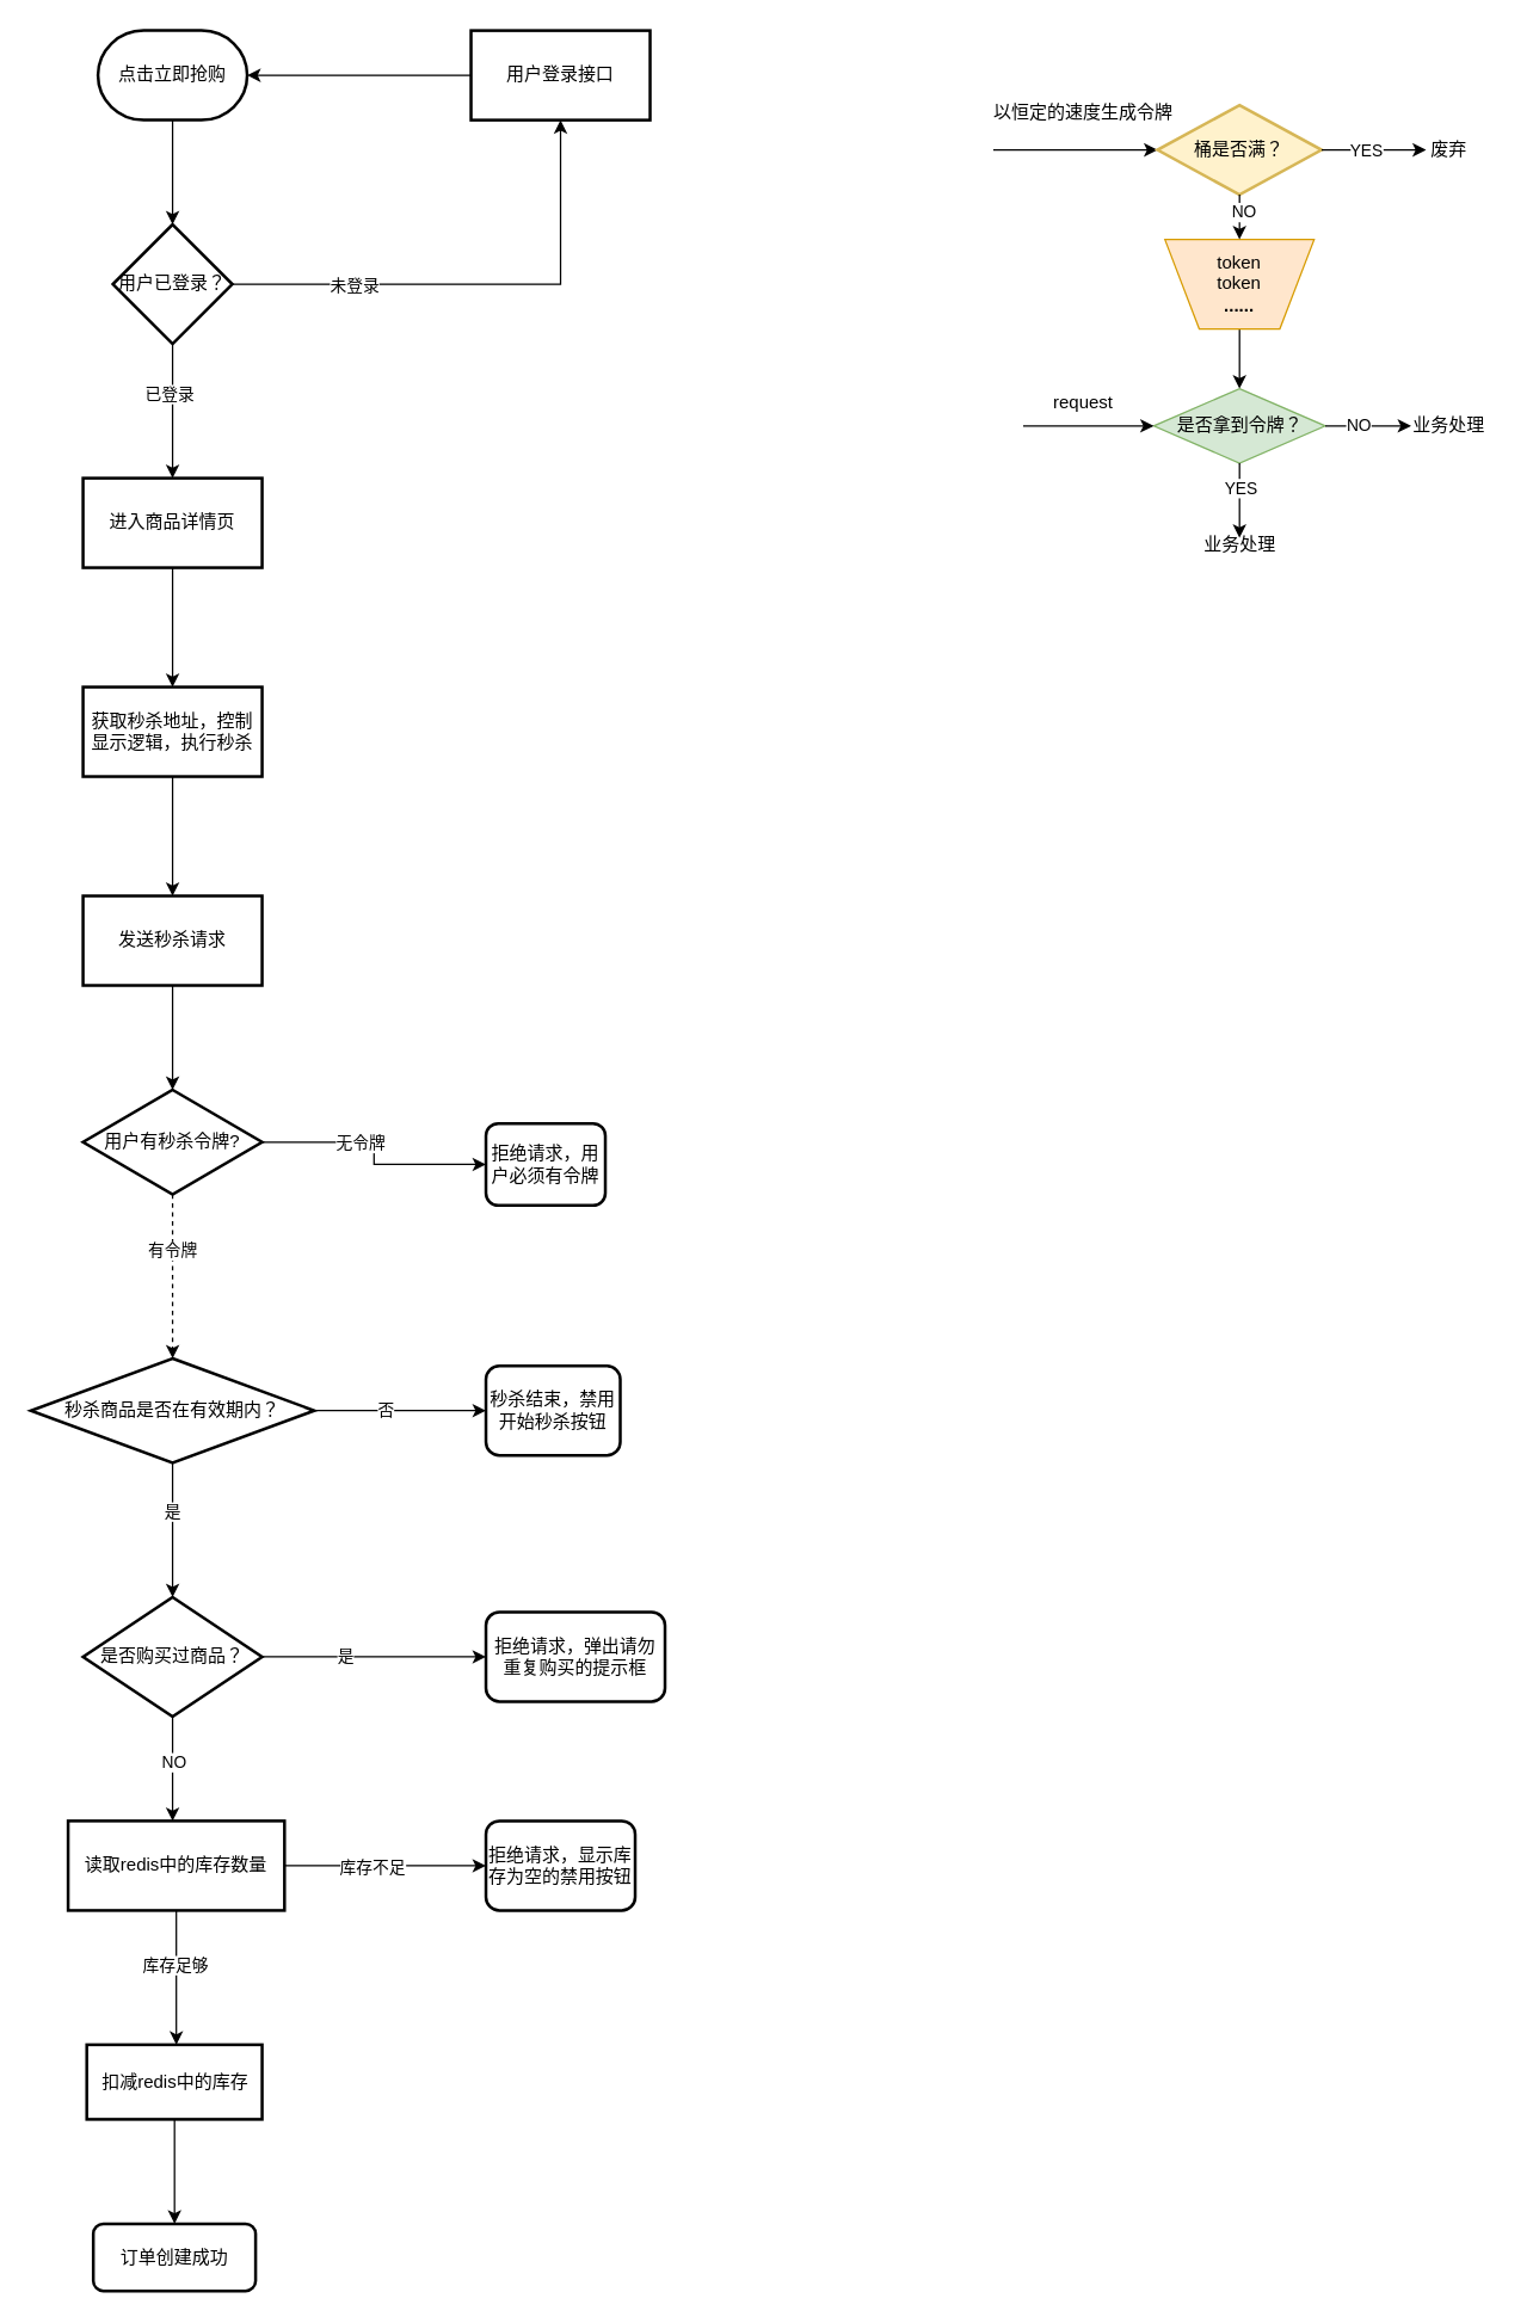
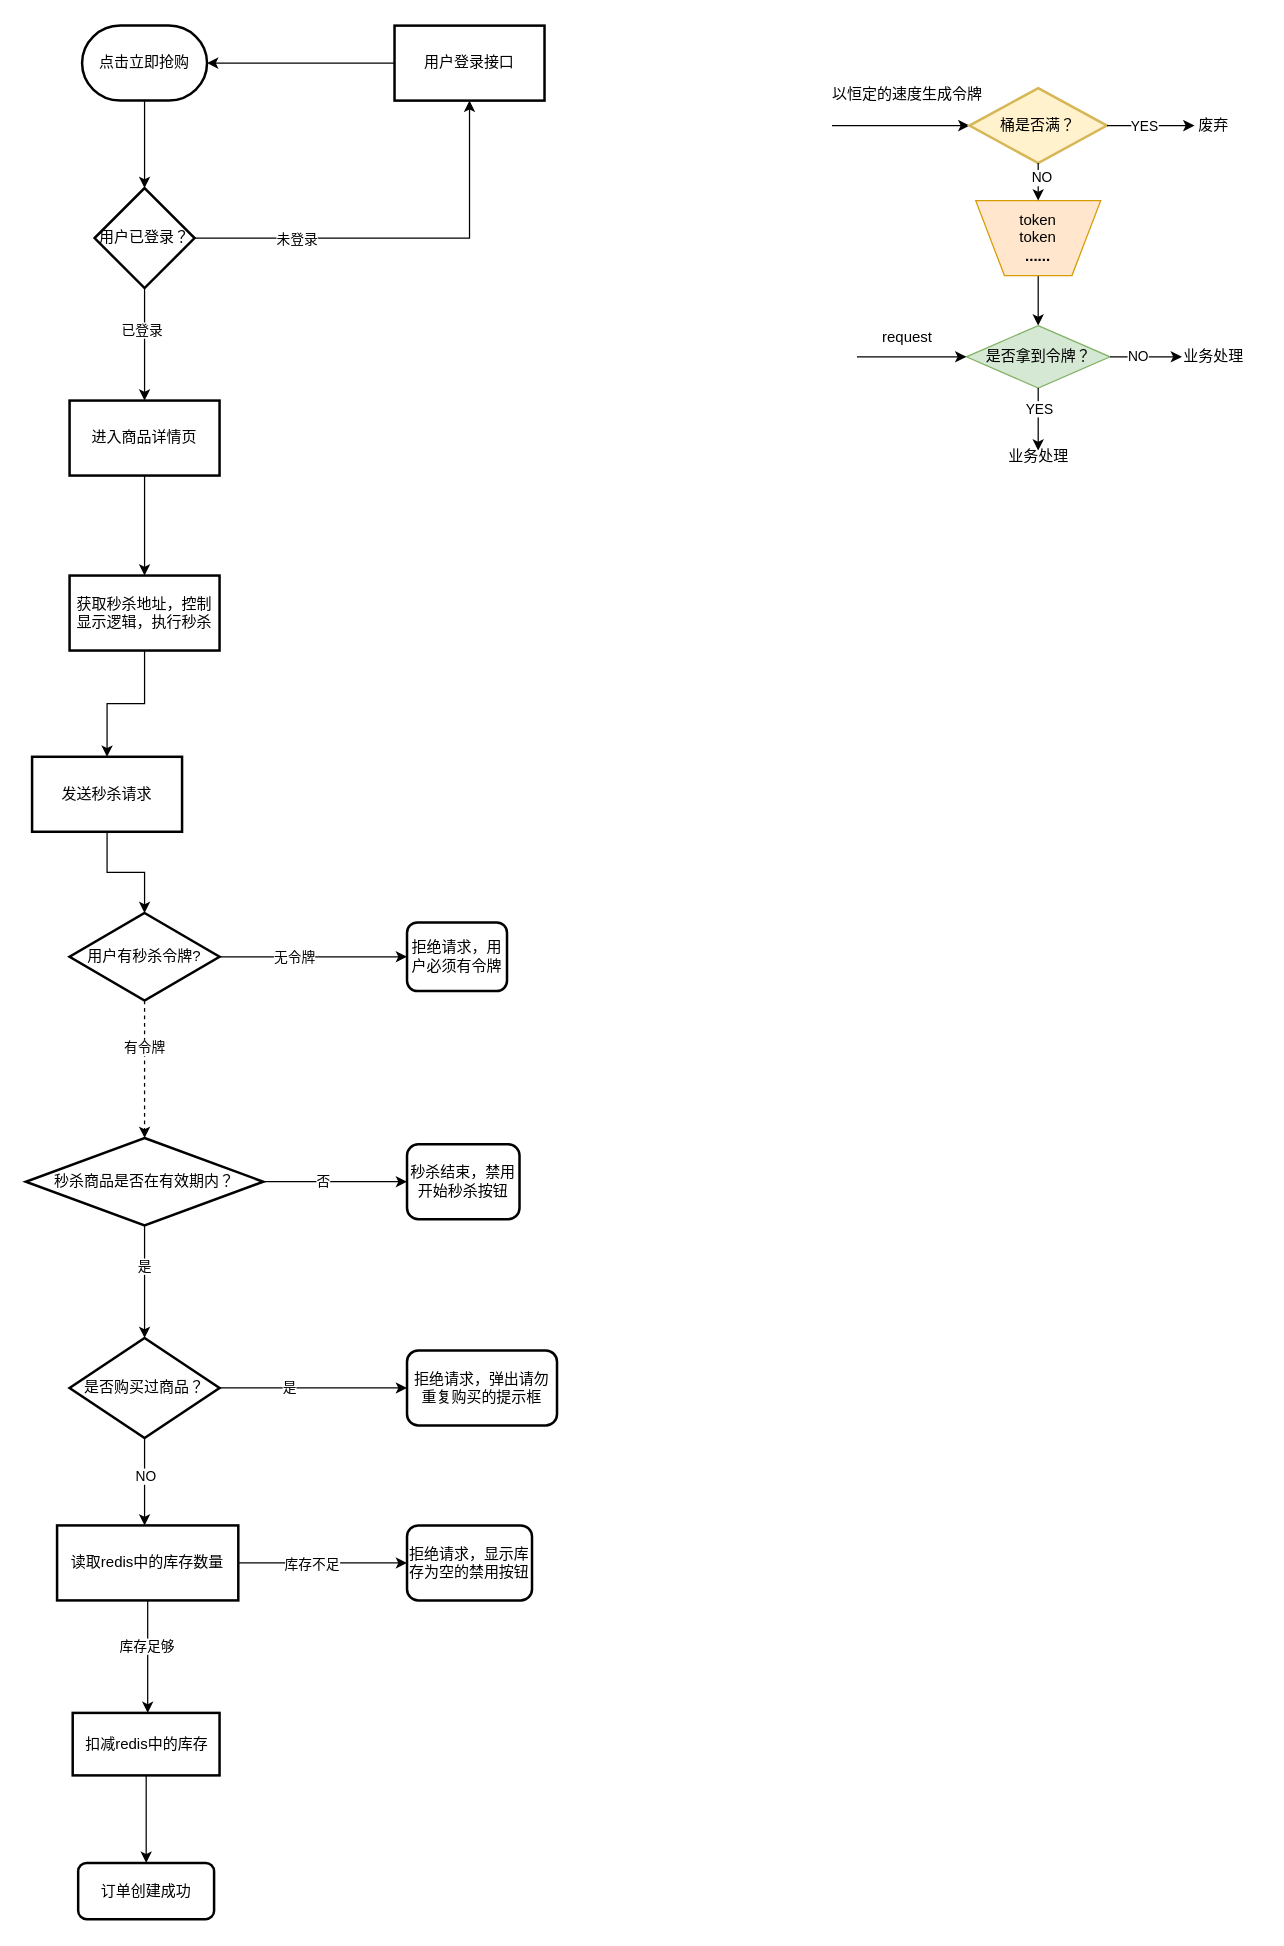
- <mxCell id="16" value="发送秒杀请求" style="whiteSpace=wrap;html=1;strokeWidth=2;" parent="1" vertex="1"><mxGeometry x="55" y="600" width="120" height="60" as="geometry" /></mxCell>
+ <mxCell id="16" value="发送秒杀请求" style="whiteSpace=wrap;html=1;strokeWidth=2;" parent="1" vertex="1"><mxGeometry x="25" y="605" width="120" height="60" as="geometry" /></mxCell>
- <mxCell id="22" value="拒绝请求，用户必须有令牌" style="rounded=1;whiteSpace=wrap;html=1;strokeWidth=2;" parent="1" vertex="1"><mxGeometry x="325" y="752.5" width="80" height="55" as="geometry" /></mxCell>
+ <mxCell id="22" value="拒绝请求，用户必须有令牌" style="rounded=1;whiteSpace=wrap;html=1;strokeWidth=2;" parent="1" vertex="1"><mxGeometry x="325" y="737.5" width="80" height="55" as="geometry" /></mxCell>
